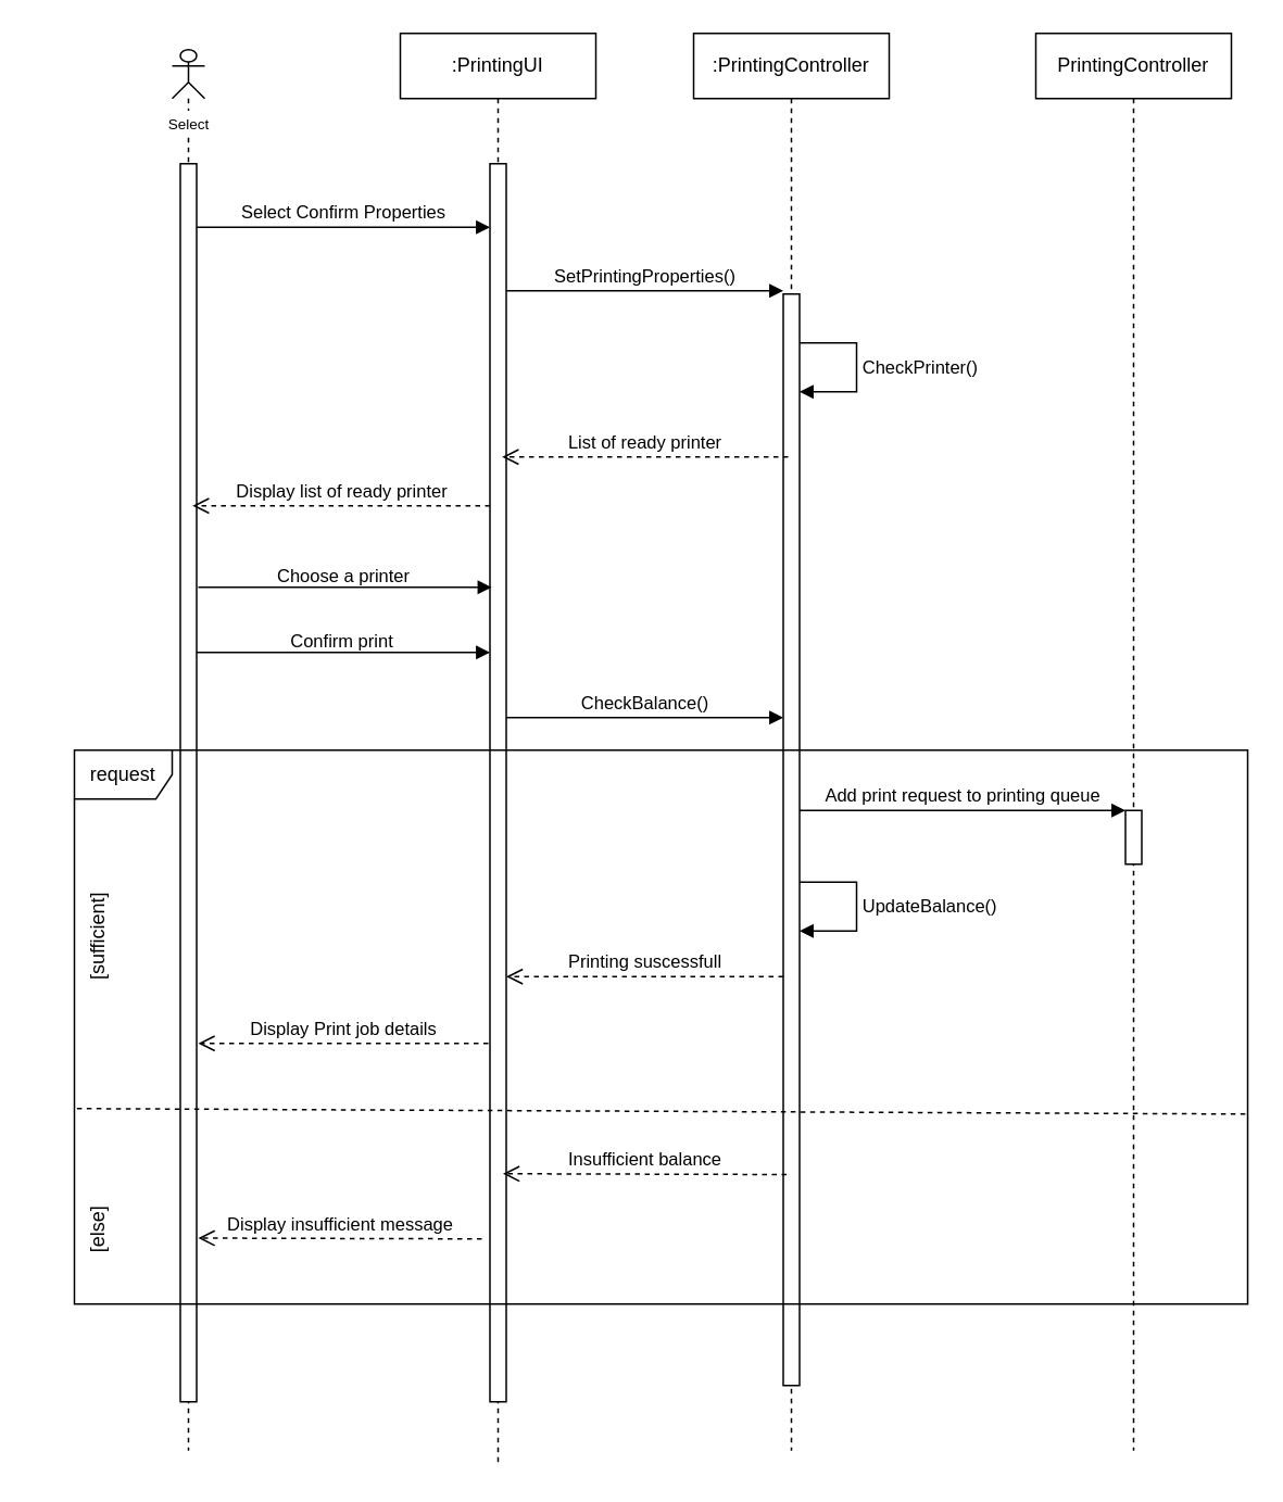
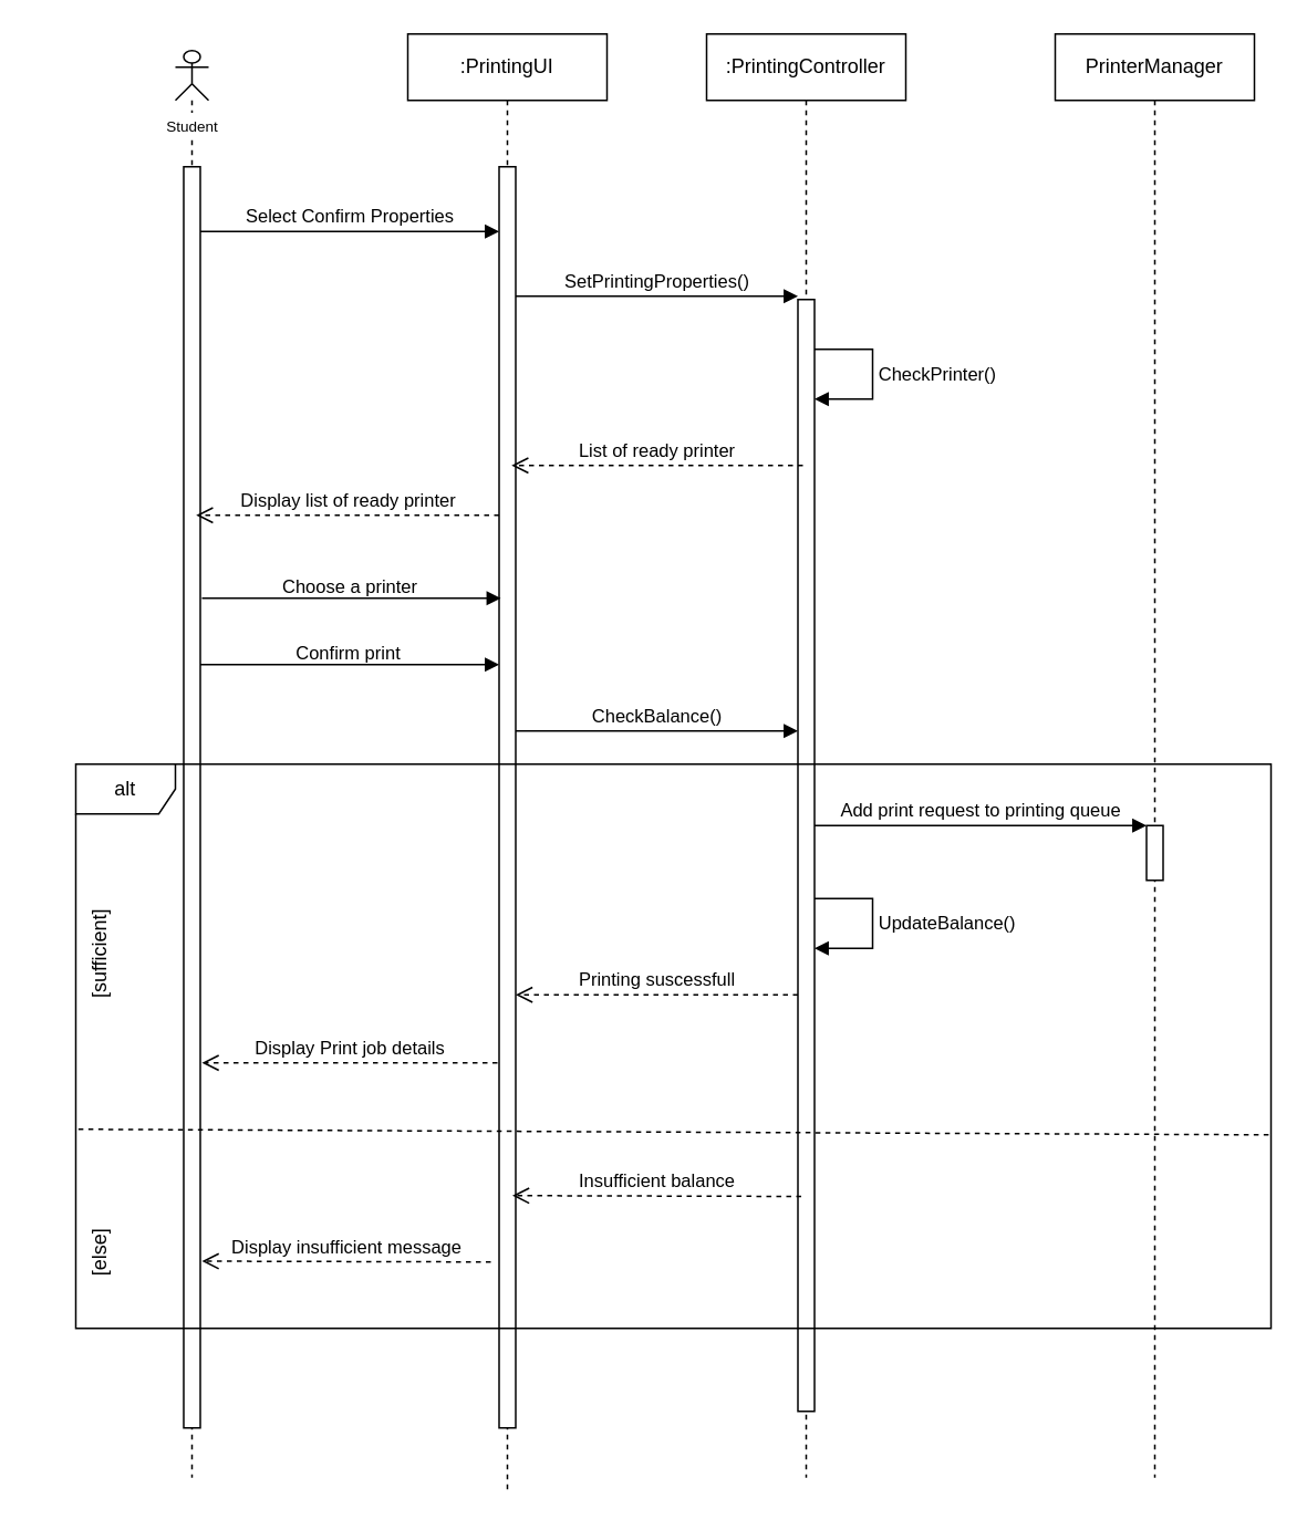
- <mxCell id="17" value="PrintingController" style="shape=umlLifeline;perimeter=lifelinePerimeter;whiteSpace=wrap;html=1;container=0;dropTarget=0;collapsible=0;recursiveResize=0;outlineConnect=0;portConstraint=eastwest;newEdgeStyle={&quot;edgeStyle&quot;:&quot;elbowEdgeStyle&quot;,&quot;elbow&quot;:&quot;vertical&quot;,&quot;curved&quot;:0,&quot;rounded&quot;:0};" vertex="1" parent="1"><mxGeometry x="635" y="20" width="120" height="870" as="geometry" /></mxCell>
+ <mxCell id="17" value="PrinterManager" style="shape=umlLifeline;perimeter=lifelinePerimeter;whiteSpace=wrap;html=1;container=0;dropTarget=0;collapsible=0;recursiveResize=0;outlineConnect=0;portConstraint=eastwest;newEdgeStyle={&quot;edgeStyle&quot;:&quot;elbowEdgeStyle&quot;,&quot;elbow&quot;:&quot;vertical&quot;,&quot;curved&quot;:0,&quot;rounded&quot;:0};" vertex="1" parent="1"><mxGeometry x="635" y="20" width="120" height="870" as="geometry" /></mxCell>
- <mxCell id="4" value="&lt;font style=&quot;font-size: 9px;&quot;&gt;Select&lt;/font&gt;" style="text;html=1;align=center;verticalAlign=middle;resizable=0;points=[];autosize=1;strokeColor=none;fillColor=none;labelBackgroundColor=default;labelBorderColor=none;" vertex="1" parent="1"><mxGeometry x="90" y="60" width="50" height="30" as="geometry" /></mxCell>
+ <mxCell id="4" value="&lt;font style=&quot;font-size: 9px;&quot;&gt;Student&lt;/font&gt;" style="text;html=1;align=center;verticalAlign=middle;resizable=0;points=[];autosize=1;strokeColor=none;fillColor=none;labelBackgroundColor=default;labelBorderColor=none;" vertex="1" parent="1"><mxGeometry x="90" y="60" width="50" height="30" as="geometry" /></mxCell>
- <mxCell id="13" value="request" style="shape=umlFrame;whiteSpace=wrap;html=1;pointerEvents=0;" vertex="1" parent="1"><mxGeometry y="460" width="720" height="340" as="geometry" x="45" /></mxCell>
+ <mxCell id="13" value="alt" style="shape=umlFrame;whiteSpace=wrap;html=1;pointerEvents=0;" vertex="1" parent="1"><mxGeometry y="460" width="720" height="340" as="geometry" x="45" /></mxCell>
